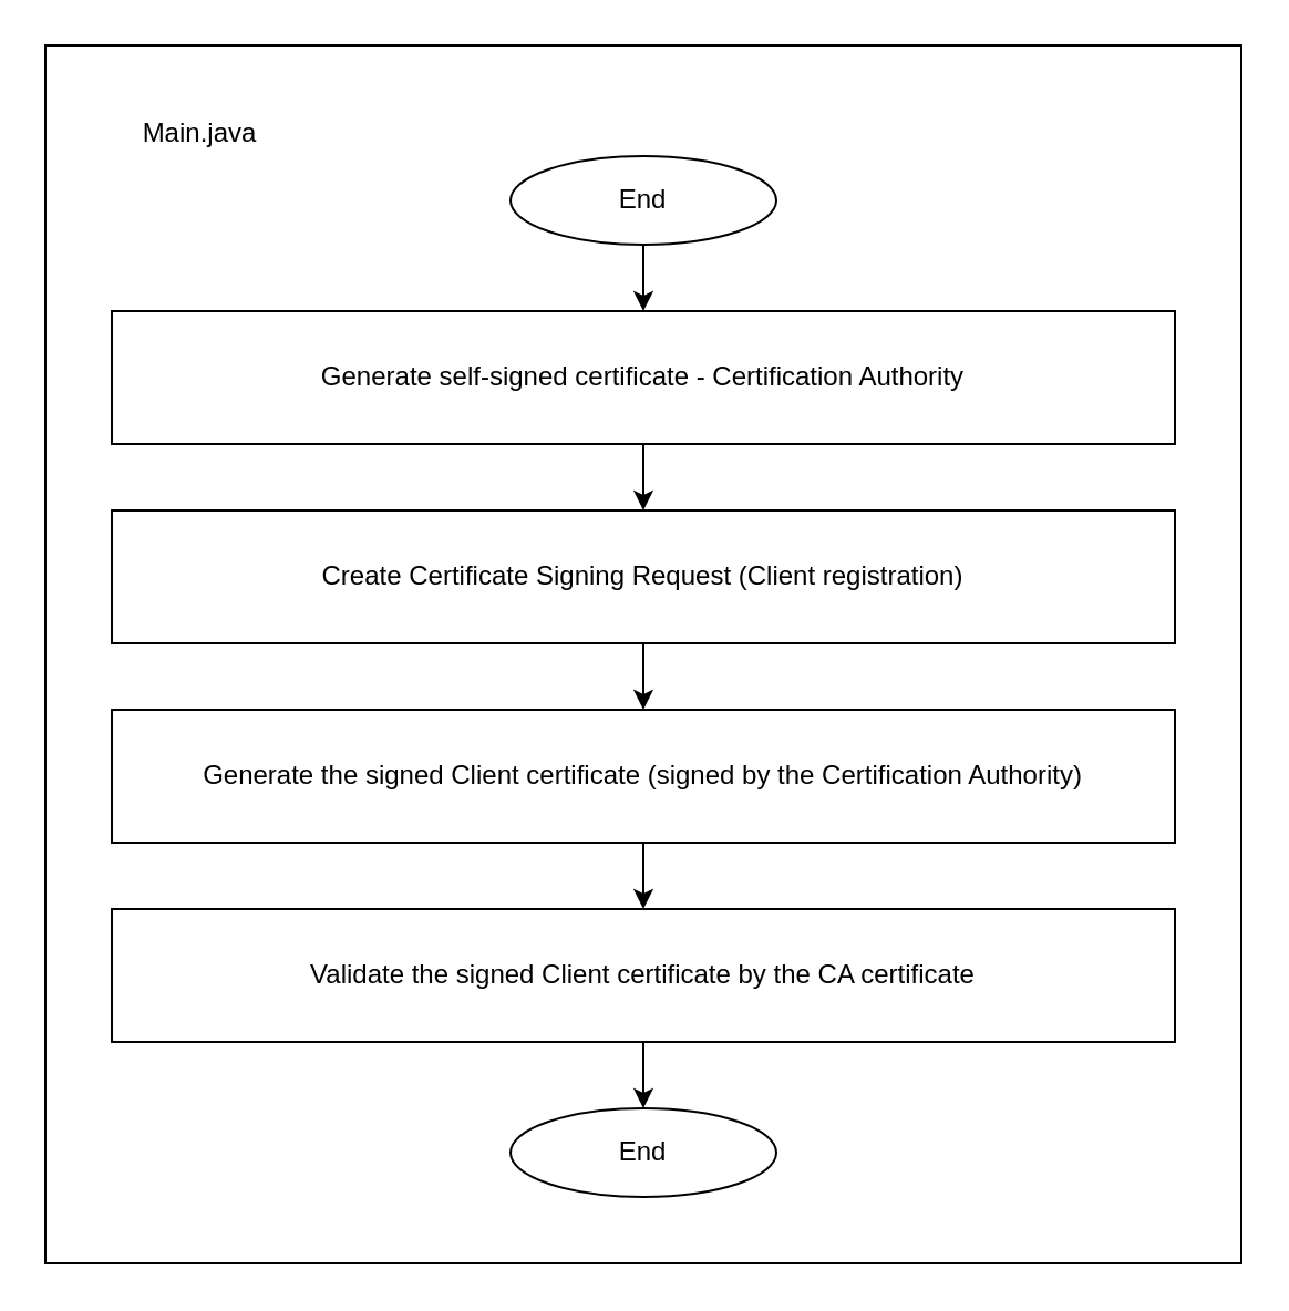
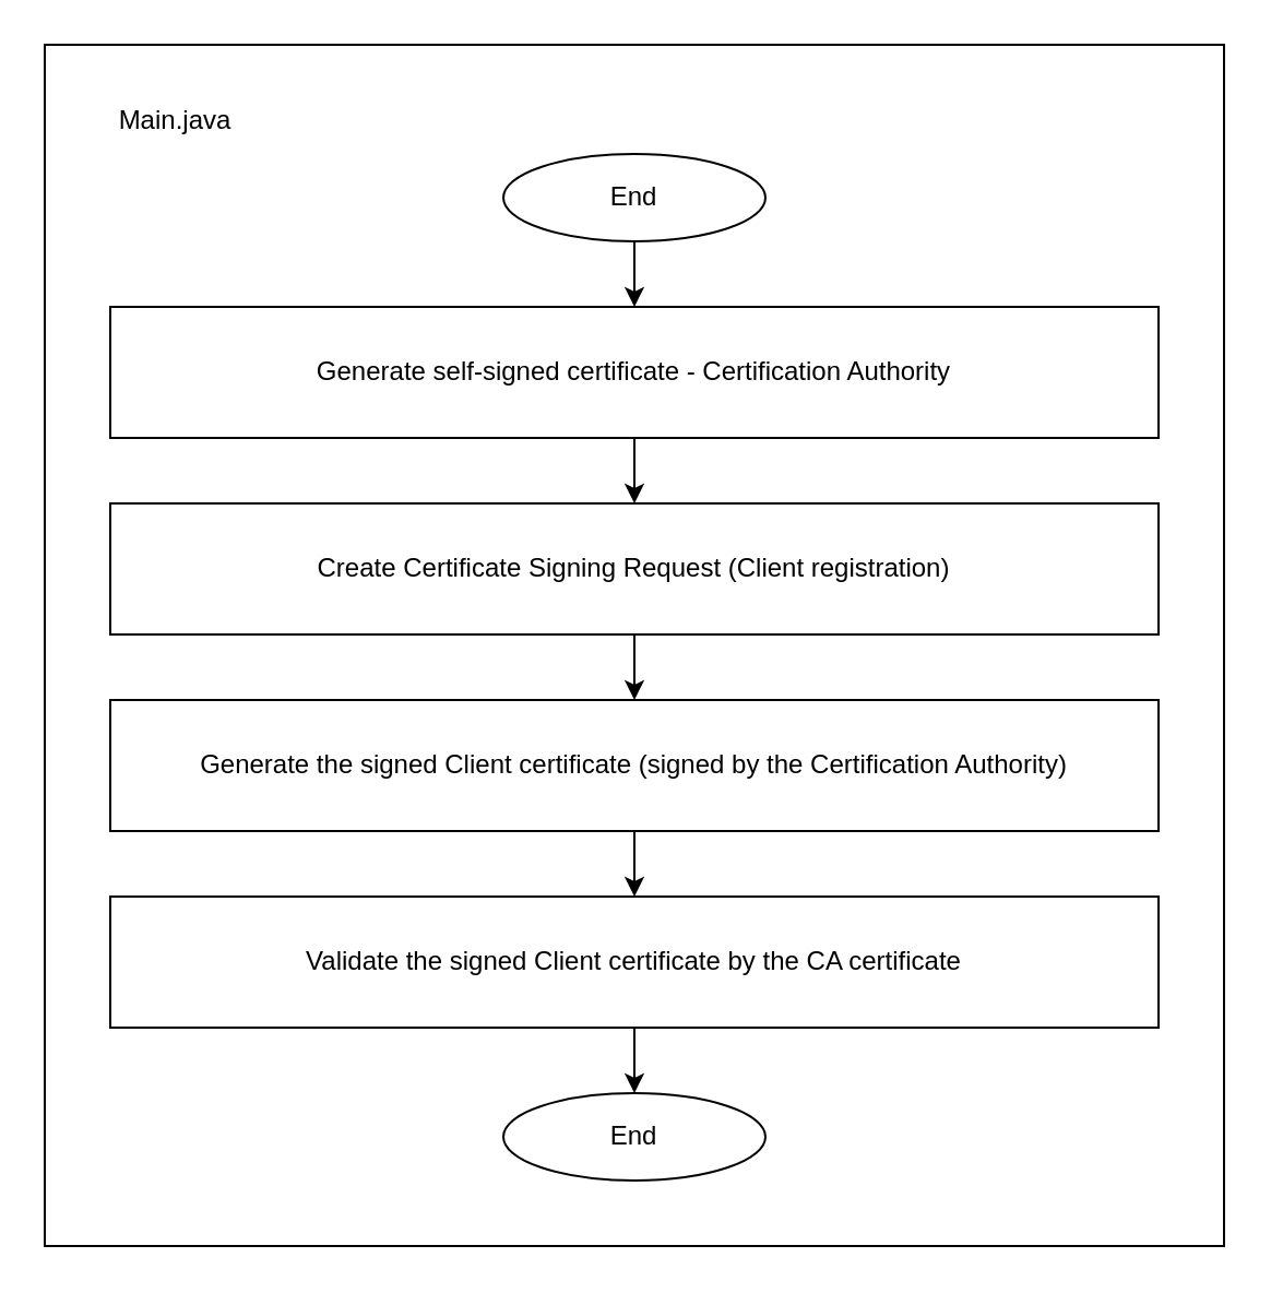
- <mxCell id="3" value="Main.java" style="text;html=1;strokeColor=none;fillColor=none;align=center;verticalAlign=middle;whiteSpace=wrap;rounded=0;" vertex="1" parent="1"><mxGeometry x="60" y="45" width="60" height="30" as="geometry" /></mxCell>
+ <mxCell id="3" value="Main.java" style="text;html=1;strokeColor=none;fillColor=none;align=center;verticalAlign=middle;whiteSpace=wrap;rounded=0;" vertex="1" parent="1"><mxGeometry x="50" y="40" width="60" height="30" as="geometry" /></mxCell>
